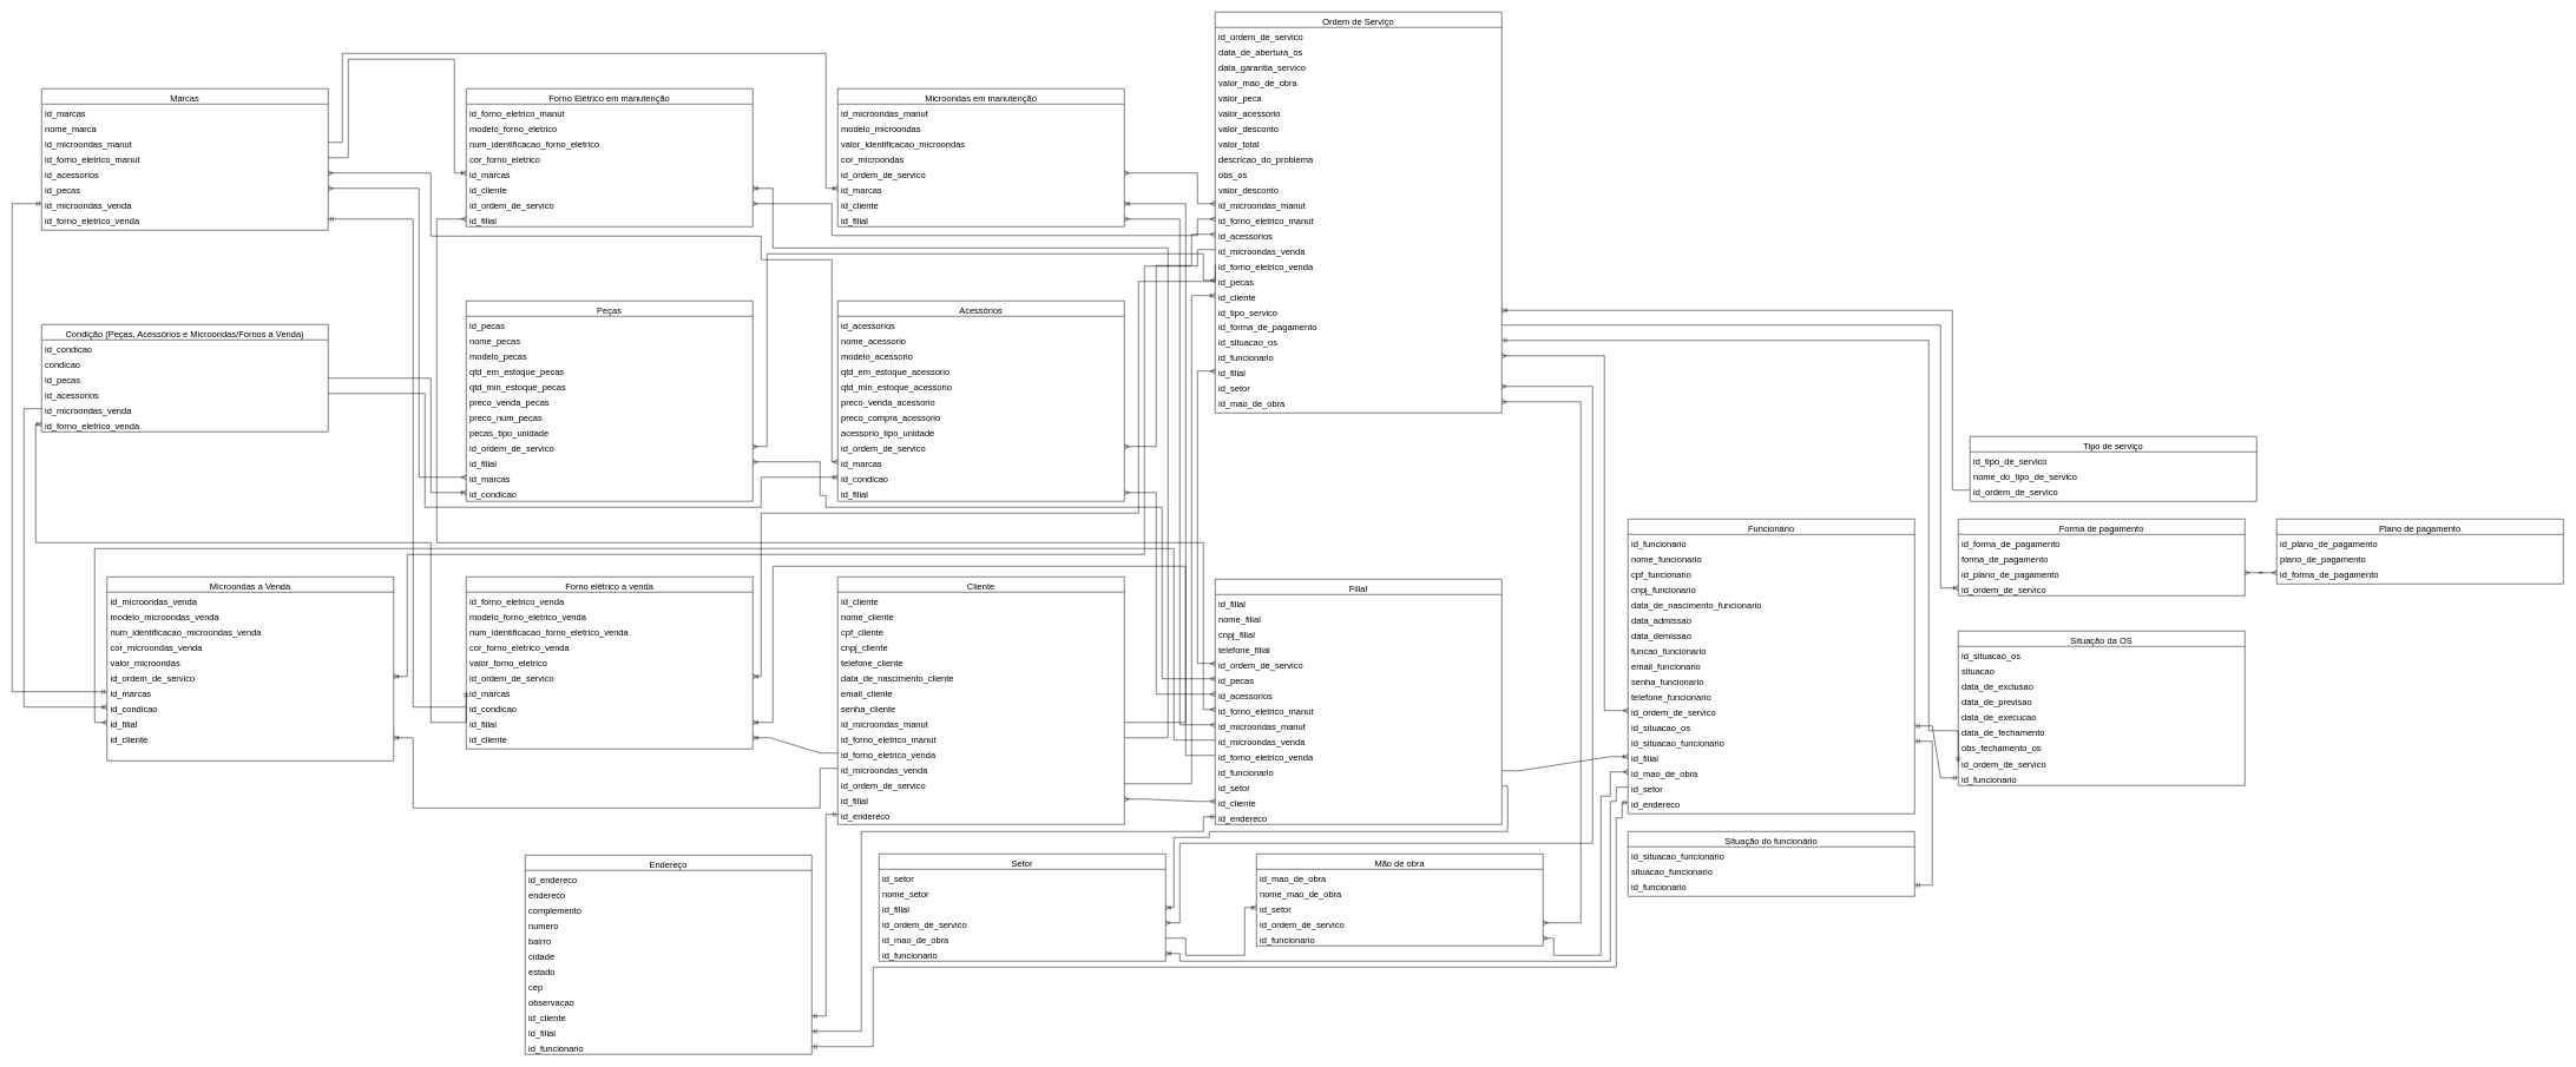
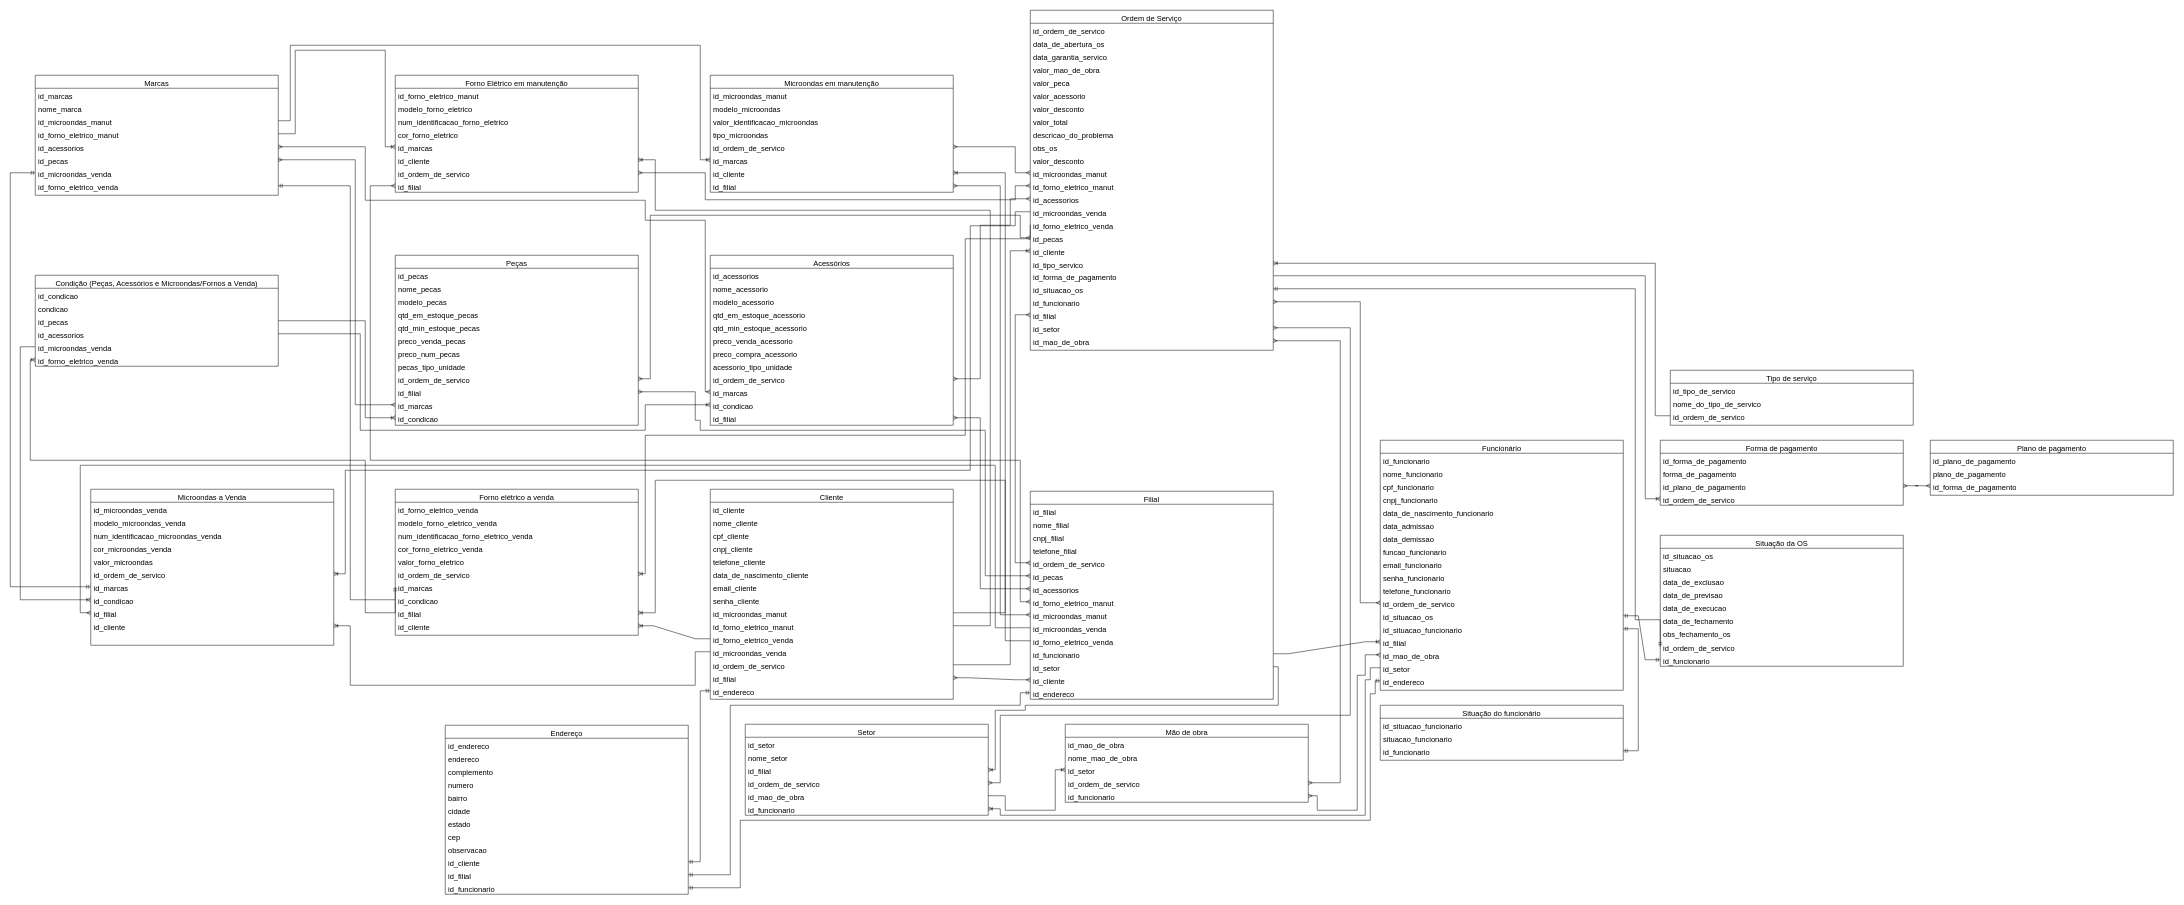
- <mxCell id="108" value="cor_microondas" style="text;align=left;verticalAlign=top;spacingLeft=4;spacingRight=4;overflow=hidden;rotatable=0;points=[[0,0.5],[1,0.5]];portConstraint=eastwest;rounded=0;shadow=0;html=0;fontSize=15;" parent="104" vertex="1"><mxGeometry y="104" width="486" height="26" as="geometry" /></mxCell>
+ <mxCell id="108" value="tipo_microondas" style="text;align=left;verticalAlign=top;spacingLeft=4;spacingRight=4;overflow=hidden;rotatable=0;points=[[0,0.5],[1,0.5]];portConstraint=eastwest;rounded=0;shadow=0;html=0;fontSize=15;" parent="104" vertex="1"><mxGeometry y="104" width="486" height="26" as="geometry" /></mxCell>
